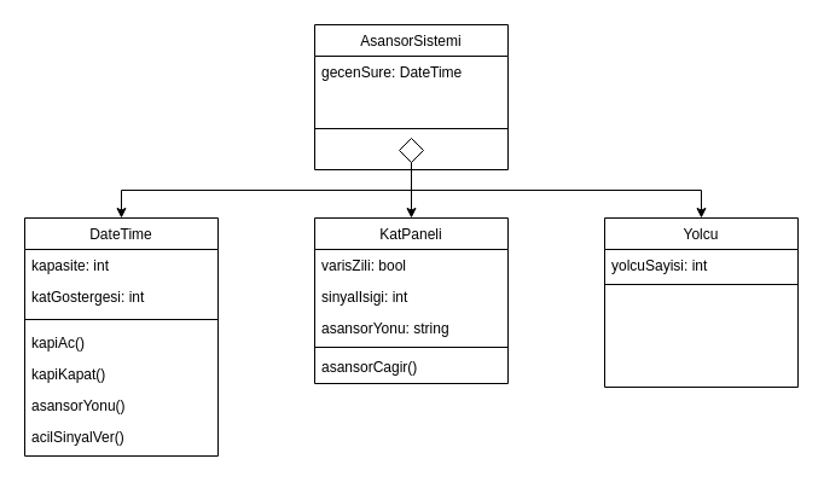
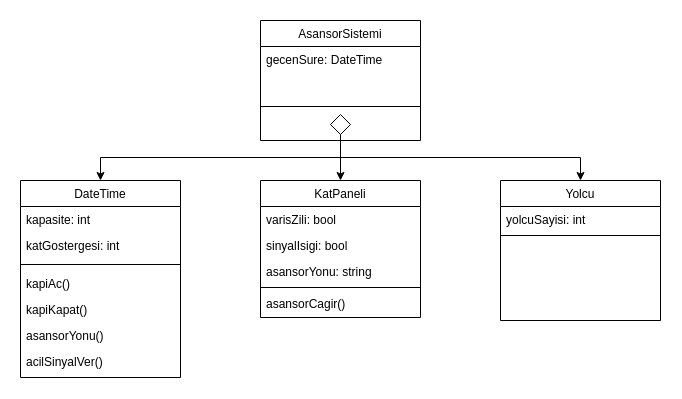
- <mxCell id="12" value="sinyalIsigi: int" style="text;align=left;verticalAlign=top;spacingLeft=4;spacingRight=4;overflow=hidden;rotatable=0;points=[[0,0.5],[1,0.5]];portConstraint=eastwest;" vertex="1" parent="10"><mxGeometry y="52" width="160" height="26" as="geometry" /></mxCell>
+ <mxCell id="12" value="sinyalIsigi: bool" style="text;align=left;verticalAlign=top;spacingLeft=4;spacingRight=4;overflow=hidden;rotatable=0;points=[[0,0.5],[1,0.5]];portConstraint=eastwest;" vertex="1" parent="10"><mxGeometry y="52" width="160" height="26" as="geometry" /></mxCell>
